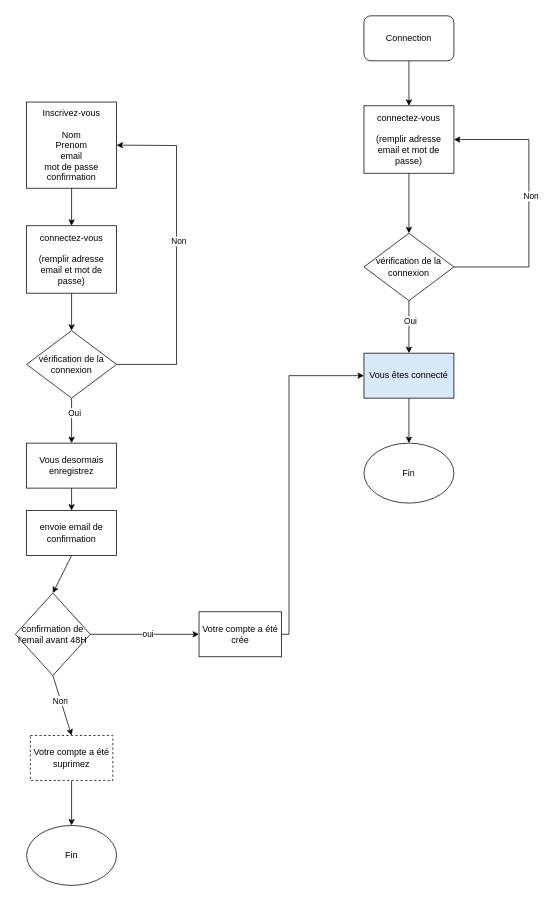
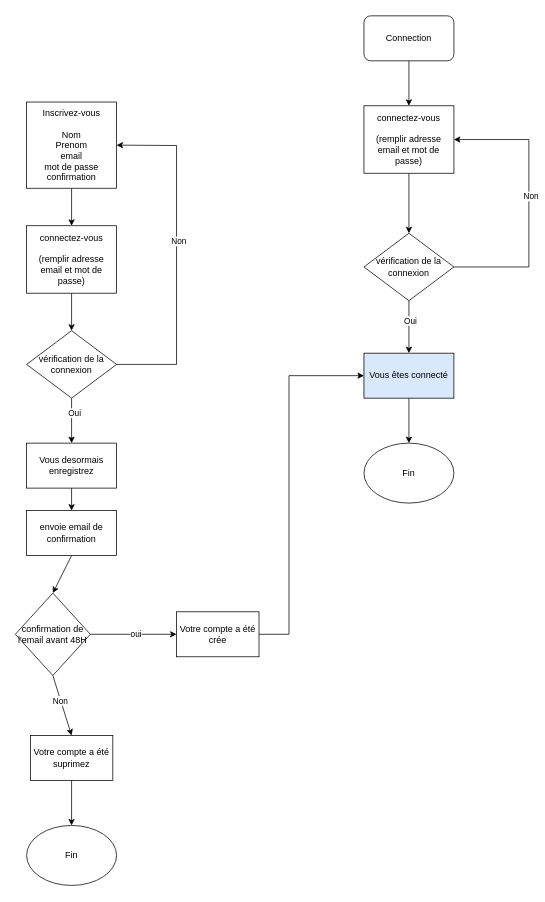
- <mxCell id="33" value="Votre compte a été crée" style="rounded=0;whiteSpace=wrap;html=1;" parent="1" vertex="1"><mxGeometry x="265" y="815" width="110" height="60" as="geometry" /></mxCell>
+ <mxCell id="33" value="Votre compte a été crée" style="rounded=0;whiteSpace=wrap;html=1;" parent="1" vertex="1"><mxGeometry x="235" y="815" width="110" height="60" as="geometry" /></mxCell>
- <mxCell id="35" value="Votre compte a été suprimez" style="rounded=0;whiteSpace=wrap;html=1;dashed=1;" parent="1" vertex="1"><mxGeometry x="40" y="980" width="110" height="60" as="geometry" /></mxCell>
+ <mxCell id="35" value="Votre compte a été suprimez" style="rounded=0;whiteSpace=wrap;html=1;" parent="1" vertex="1"><mxGeometry x="40" y="980" width="110" height="60" as="geometry" /></mxCell>
